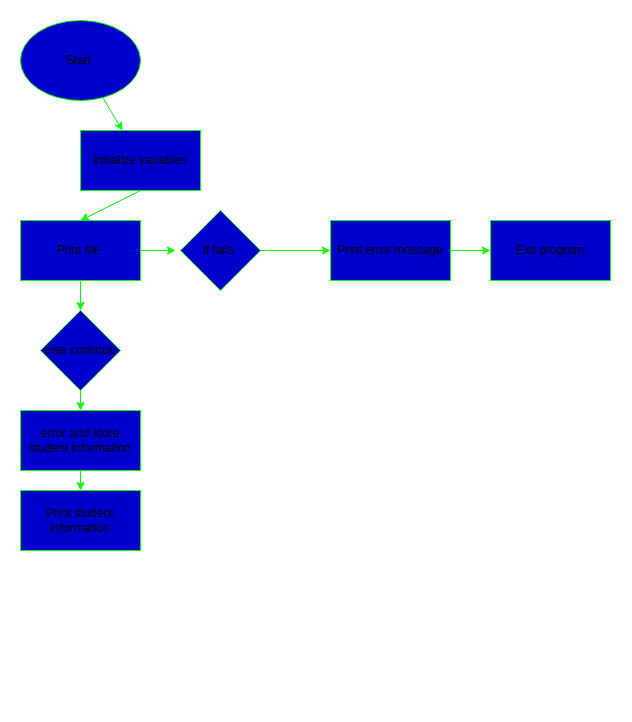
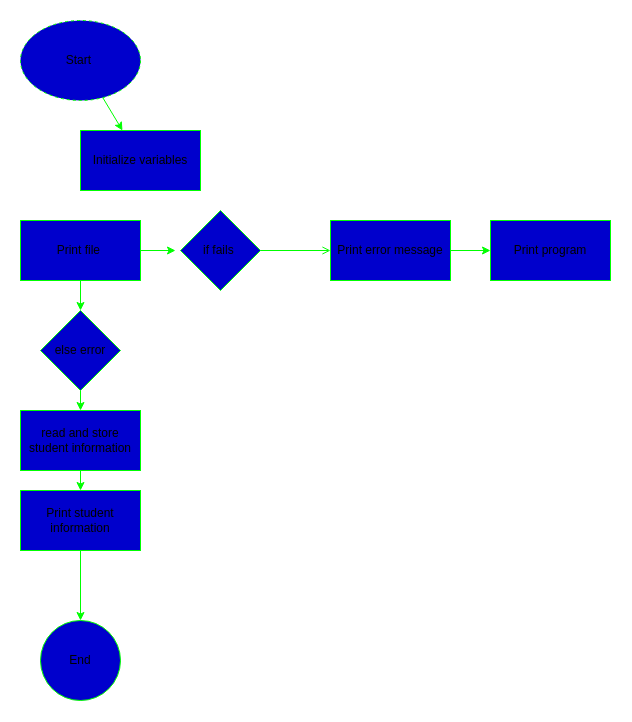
- <mxCell id="3" value="Start&amp;nbsp;" style="ellipse;whiteSpace=wrap;html=1;fillColor=#0000CC;strokeColor=#00FF00;" vertex="1" parent="1"><mxGeometry x="20" y="20" width="120" height="80" as="geometry" /></mxCell>
+ <mxCell id="3" value="Start&amp;nbsp;" style="ellipse;whiteSpace=wrap;html=1;fillColor=#0000CC;strokeColor=#00FF00;dashed=1;" vertex="1" parent="1"><mxGeometry x="20" y="20" width="120" height="80" as="geometry" /></mxCell>
- <mxCell id="4" style="edgeStyle=none;html=1;exitX=0.5;exitY=1;exitDx=0;exitDy=0;entryX=0.5;entryY=0;entryDx=0;entryDy=0;fillColor=#0000CC;strokeColor=#00FF00;" edge="1" parent="1" source="5" target="8"><mxGeometry relative="1" as="geometry" /></mxCell>
- <mxCell id="9" value="" style="edgeStyle=none;html=1;exitX=1;exitY=0.5;exitDx=0;exitDy=0;fillColor=#0000CC;strokeColor=#00FF00;" edge="1" parent="1" source="13" target="11"><mxGeometry relative="1" as="geometry"><mxPoint x="295" y="250" as="sourcePoint" /></mxGeometry></mxCell>
+ <mxCell id="9" value="" style="edgeStyle=none;html=1;exitX=1;exitY=0.5;exitDx=0;exitDy=0;fillColor=#0000CC;strokeColor=#00FF00;endArrow=open;" edge="1" parent="1" source="13" target="11"><mxGeometry relative="1" as="geometry"><mxPoint x="295" y="250" as="sourcePoint" /></mxGeometry></mxCell>
- <mxCell id="12" value="Exit program" style="whiteSpace=wrap;html=1;fillColor=#0000CC;strokeColor=#00FF00;" vertex="1" parent="1"><mxGeometry x="490" y="220" width="120" height="60" as="geometry" /></mxCell>
+ <mxCell id="12" value="Print program" style="whiteSpace=wrap;html=1;fillColor=#0000CC;strokeColor=#00FF00;" vertex="1" parent="1"><mxGeometry x="490" y="220" width="120" height="60" as="geometry" /></mxCell>
- <mxCell id="15" value="else continue" style="rhombus;whiteSpace=wrap;html=1;fillColor=#0000CC;strokeColor=#00FF00;" vertex="1" parent="1"><mxGeometry x="40" y="310" width="80" height="80" as="geometry" /></mxCell>
+ <mxCell id="15" value="else error" style="rhombus;whiteSpace=wrap;html=1;fillColor=#0000CC;strokeColor=#00FF00;" vertex="1" parent="1"><mxGeometry x="40" y="310" width="80" height="80" as="geometry" /></mxCell>
- <mxCell id="17" value="error and store student information" style="whiteSpace=wrap;html=1;fillColor=#0000CC;strokeColor=#00FF00;" vertex="1" parent="1"><mxGeometry x="20" y="410" width="120" height="60" as="geometry" /></mxCell>
+ <mxCell id="17" value="read and store student information" style="whiteSpace=wrap;html=1;fillColor=#0000CC;strokeColor=#00FF00;" vertex="1" parent="1"><mxGeometry x="20" y="410" width="120" height="60" as="geometry" /></mxCell>
+ <mxCell id="18" value="" style="edgeStyle=none;html=1;fillColor=#0000CC;strokeColor=#00FF00;" edge="1" parent="1" source="19" target="20"><mxGeometry relative="1" as="geometry" /></mxCell>
+ <mxCell id="20" value="End" style="ellipse;whiteSpace=wrap;html=1;fillColor=#0000CC;strokeColor=#00FF00;" vertex="1" parent="1"><mxGeometry x="40" y="620" width="80" height="80" as="geometry" /></mxCell>
